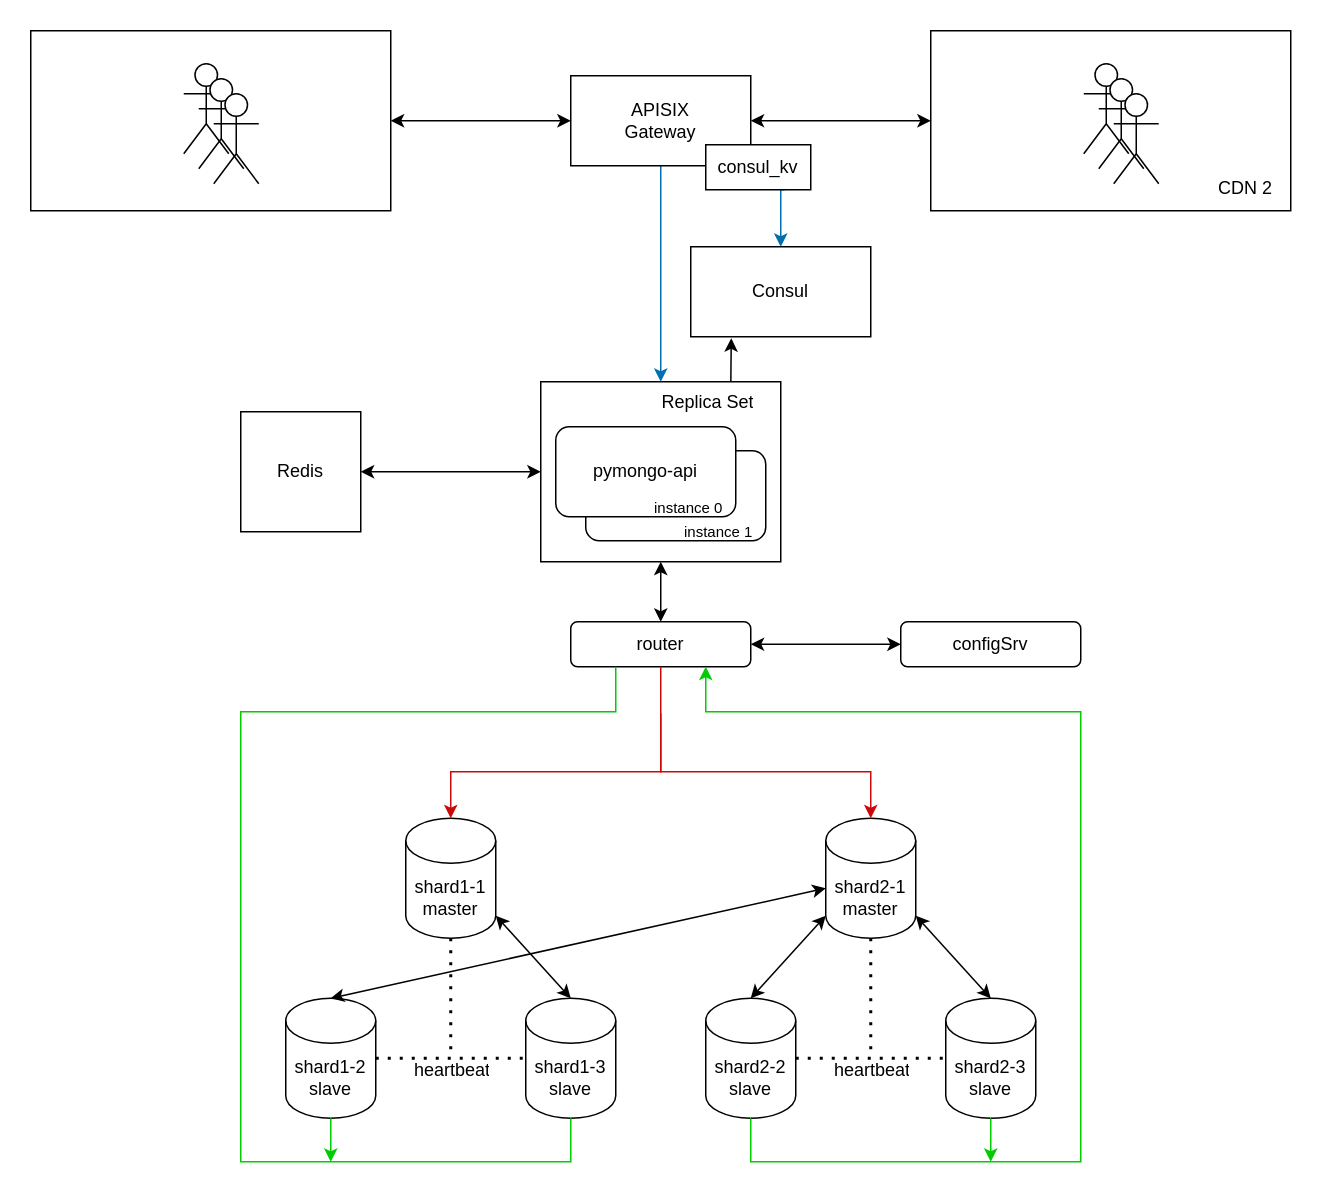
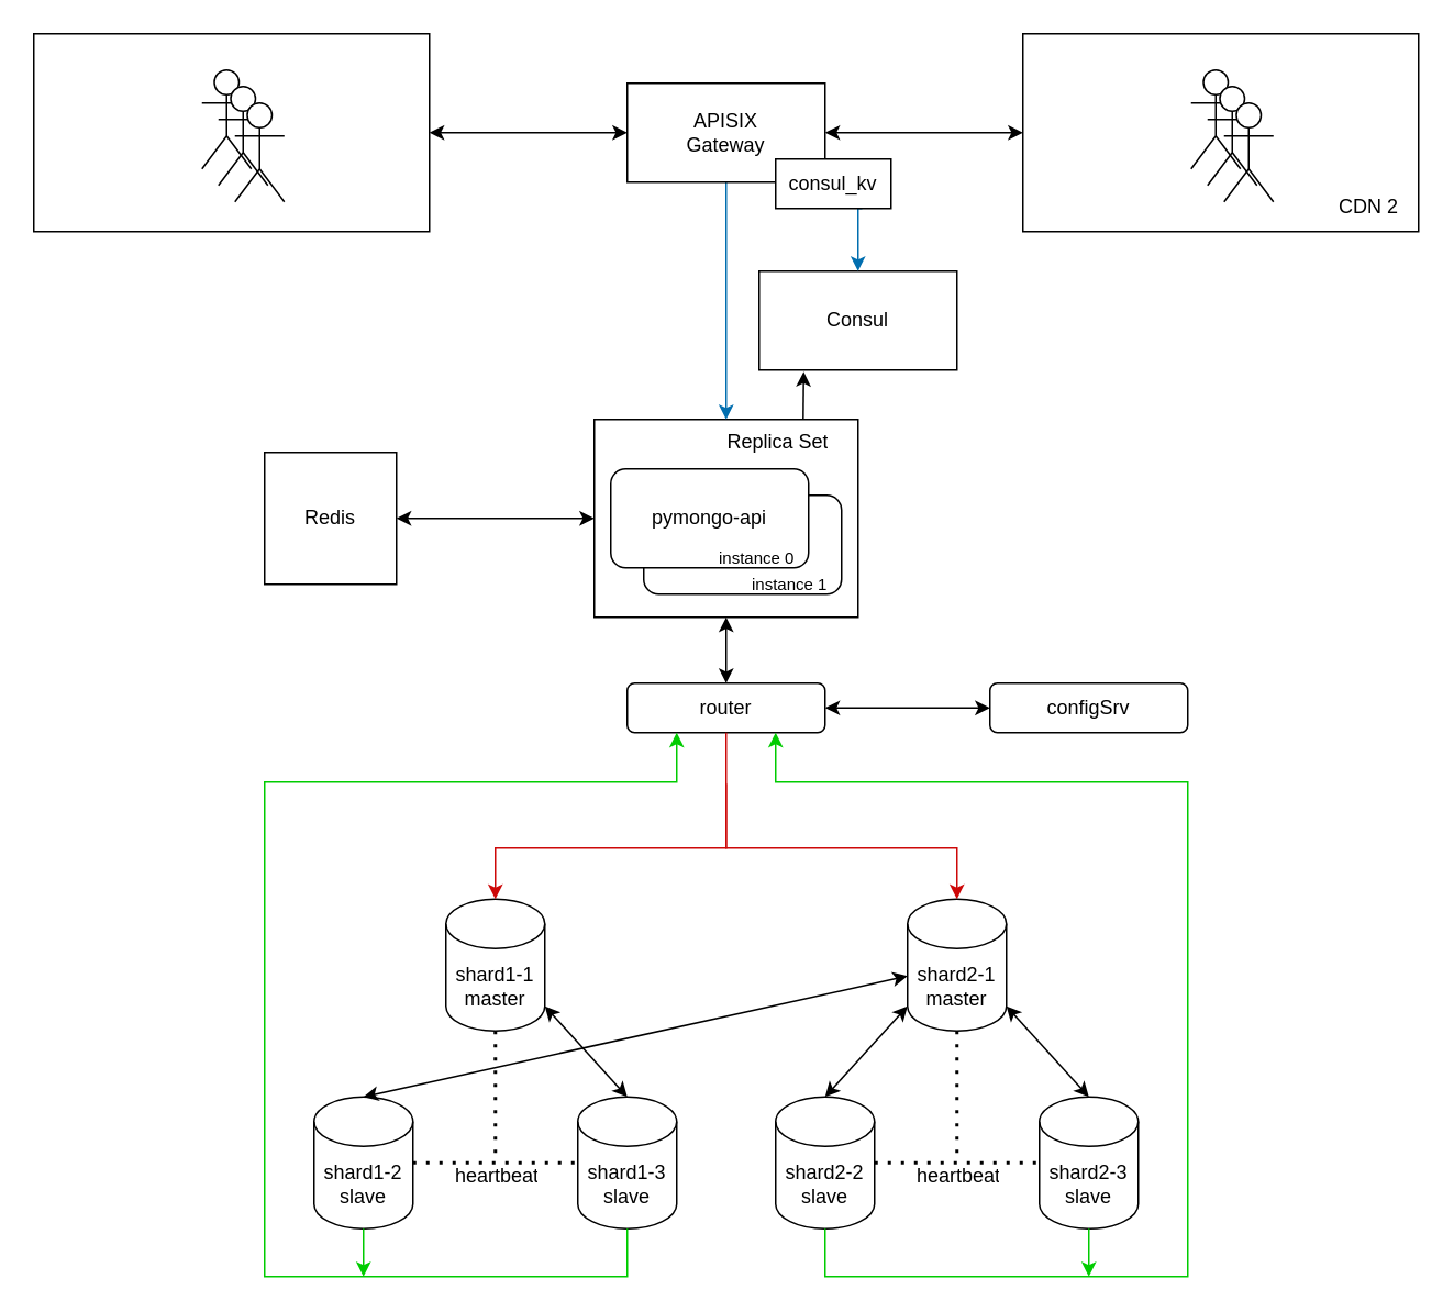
- <mxCell id="23" value="" style="endArrow=none;html=1;rounded=0;exitX=0.5;exitY=1;exitDx=0;exitDy=0;exitPerimeter=0;entryX=0.25;entryY=1;entryDx=0;entryDy=0;strokeColor=#00CC00;" edge="1" parent="1" source="5" target="2"><mxGeometry width="50" height="50" relative="1" as="geometry"><mxPoint x="440" y="594" as="sourcePoint" /><mxPoint x="110" y="364" as="targetPoint" /><Array as="points"><mxPoint x="380" y="774" /><mxPoint x="160" y="774" /><mxPoint x="160" y="474" /><mxPoint x="410" y="474" /></Array></mxGeometry></mxCell>
+ <mxCell id="23" value="" style="endArrow=classic;html=1;rounded=0;exitX=0.5;exitY=1;exitDx=0;exitDy=0;exitPerimeter=0;entryX=0.25;entryY=1;entryDx=0;entryDy=0;strokeColor=#00CC00;" edge="1" parent="1" source="5" target="2"><mxGeometry width="50" height="50" relative="1" as="geometry"><mxPoint x="440" y="594" as="sourcePoint" /><mxPoint x="110" y="364" as="targetPoint" /><Array as="points"><mxPoint x="380" y="774" /><mxPoint x="160" y="774" /><mxPoint x="160" y="474" /><mxPoint x="410" y="474" /></Array></mxGeometry></mxCell>
